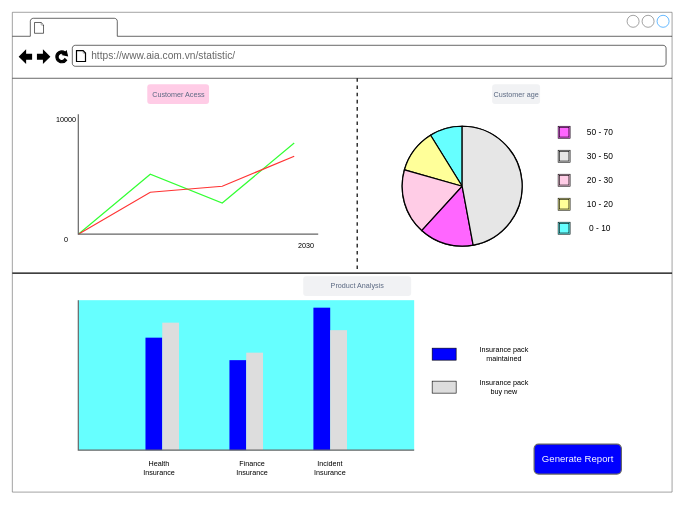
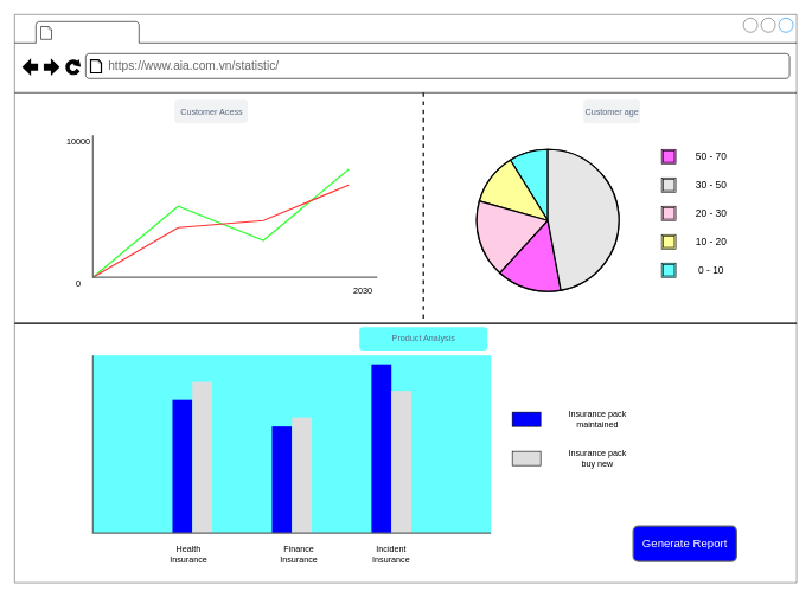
- <mxCell id="18" value="Customer Acess" style="rounded=1;align=center;fillColor=#ffcce6;strokeColor=none;html=1;fontColor=#596780;fontSize=12;labelBackgroundColor=none;" vertex="1" parent="2"><mxGeometry x="225" y="120" width="103" height="33" as="geometry" /></mxCell>
+ <mxCell id="18" value="Customer Acess" style="rounded=1;align=center;fillColor=#F1F2F4;strokeColor=none;html=1;fontColor=#596780;fontSize=12;labelBackgroundColor=none;" vertex="1" parent="2"><mxGeometry x="225" y="120" width="103" height="33" as="geometry" /></mxCell>
- <mxCell id="32" value="Product Analysis" style="rounded=1;align=center;fillColor=#F1F2F4;strokeColor=none;html=1;fontColor=#596780;fontSize=12;labelBackgroundColor=none;" vertex="1" parent="2"><mxGeometry x="485" y="440" width="180" height="33" as="geometry" /></mxCell>
+ <mxCell id="32" value="Product Analysis" style="rounded=1;align=center;fillColor=#66ffff;strokeColor=none;html=1;fontColor=#596780;fontSize=12;labelBackgroundColor=none;" vertex="1" parent="2"><mxGeometry x="485" y="440" width="180" height="33" as="geometry" /></mxCell>
